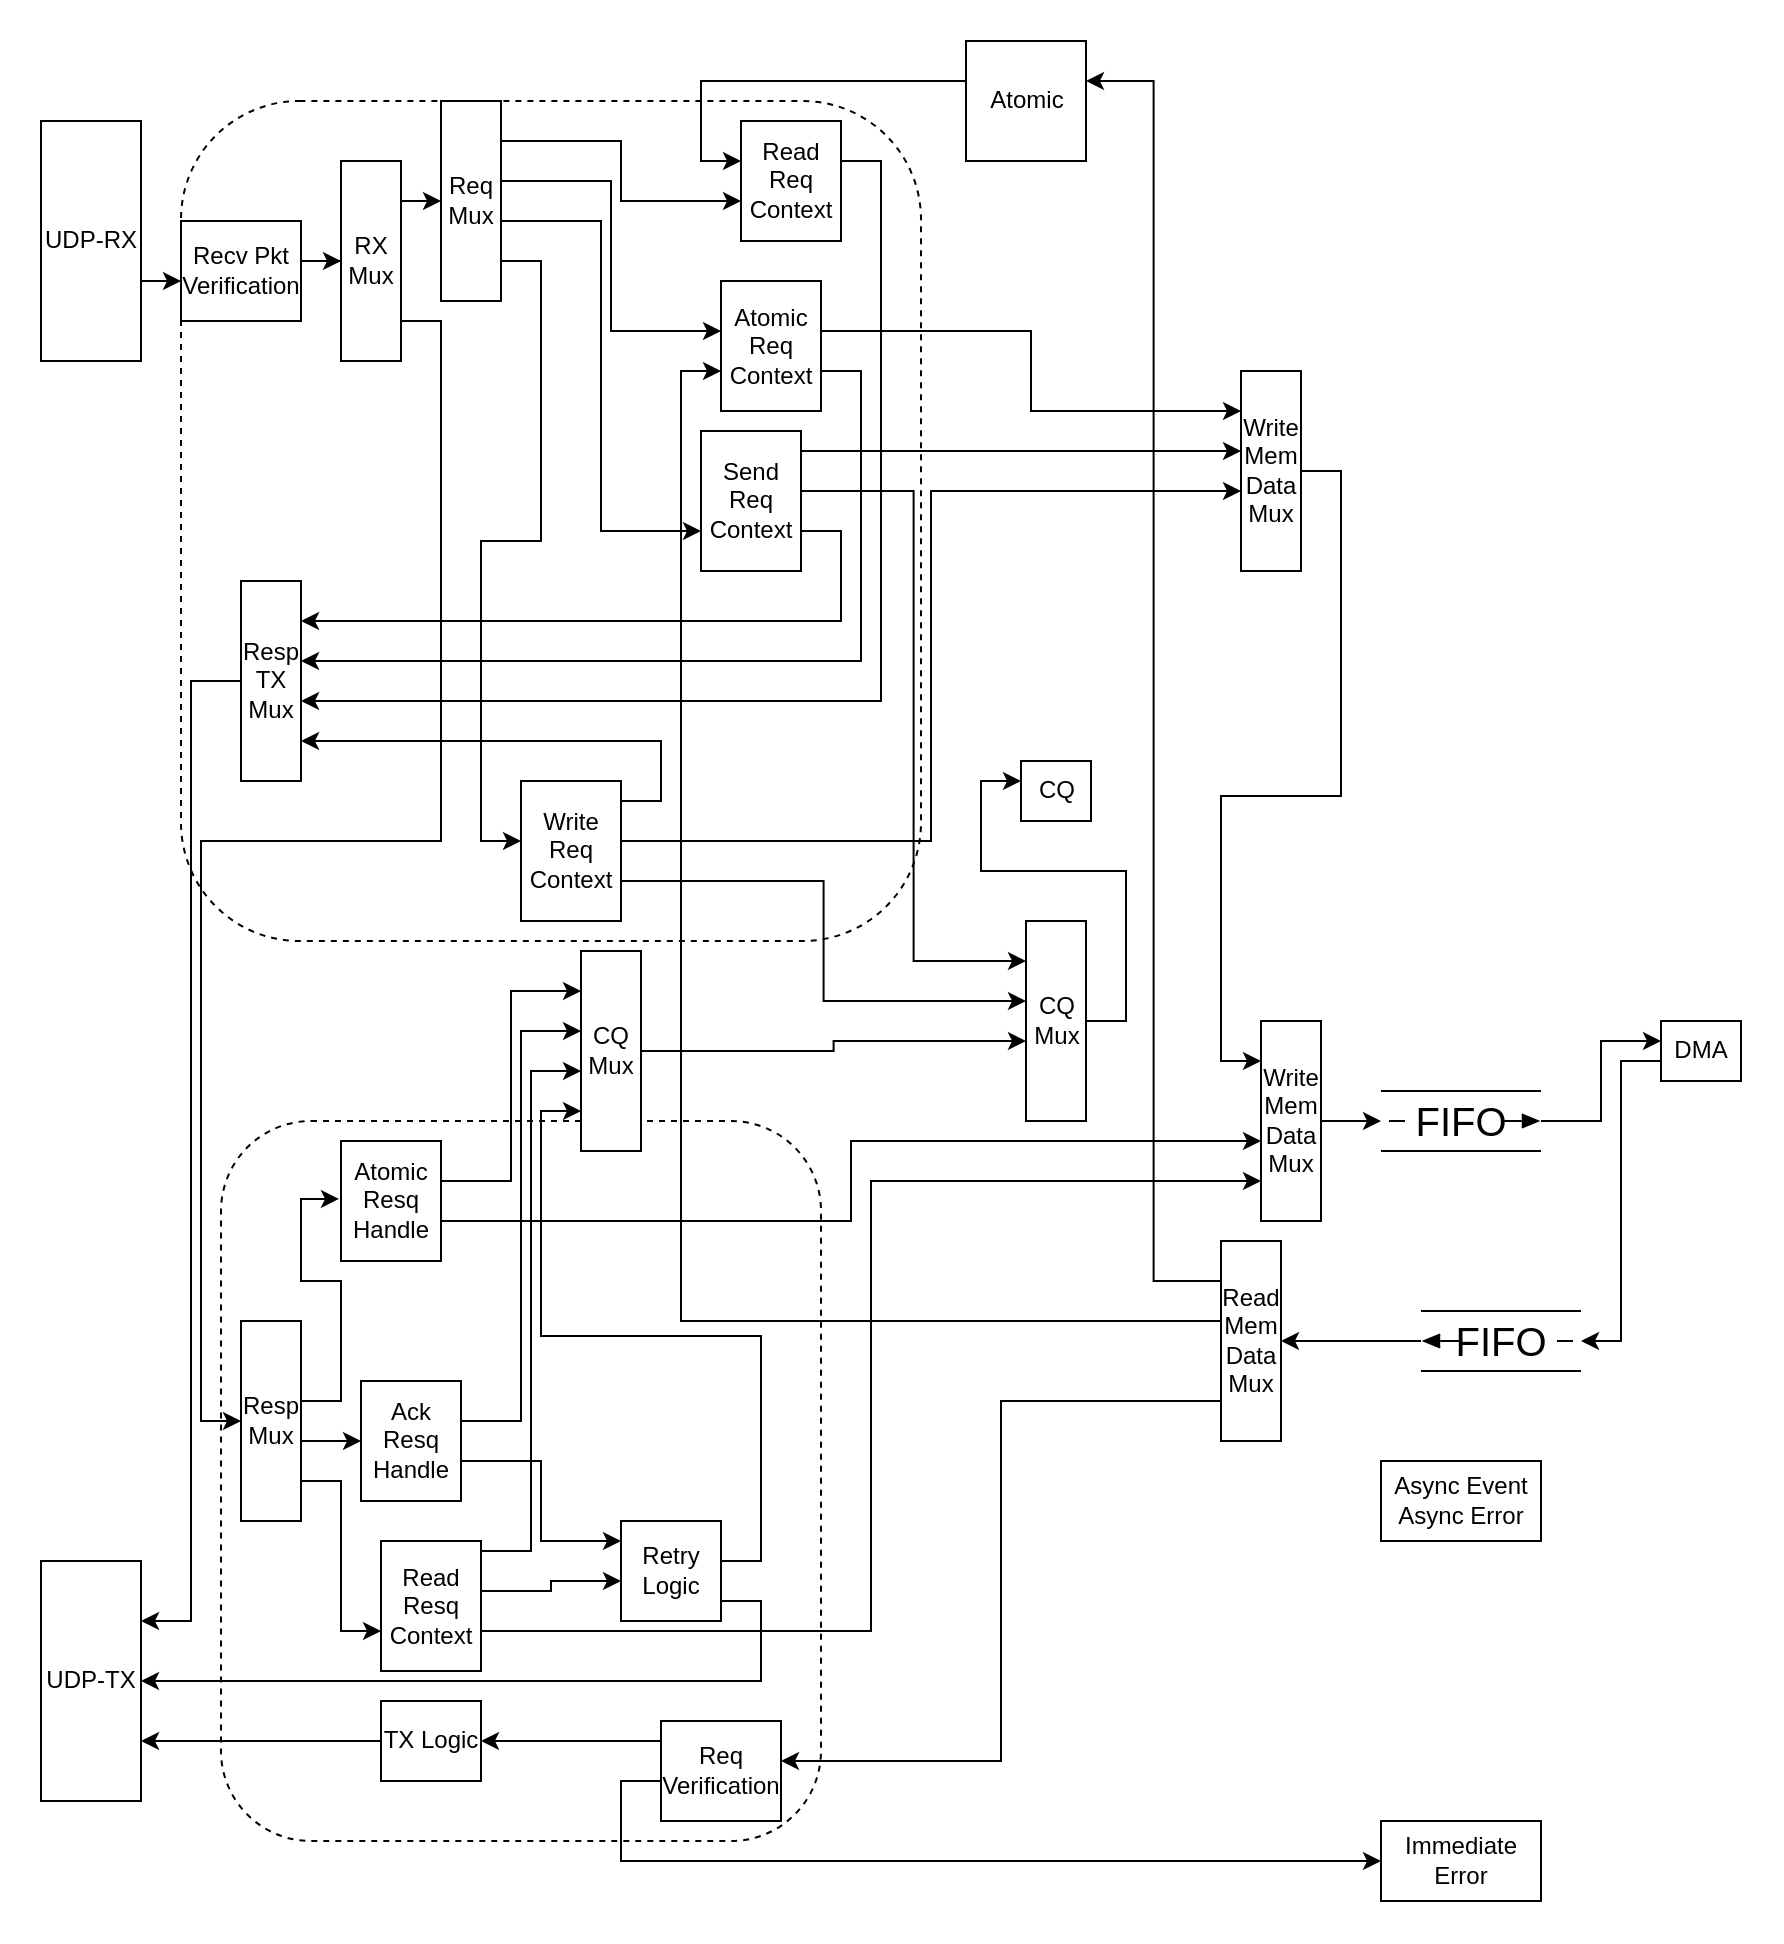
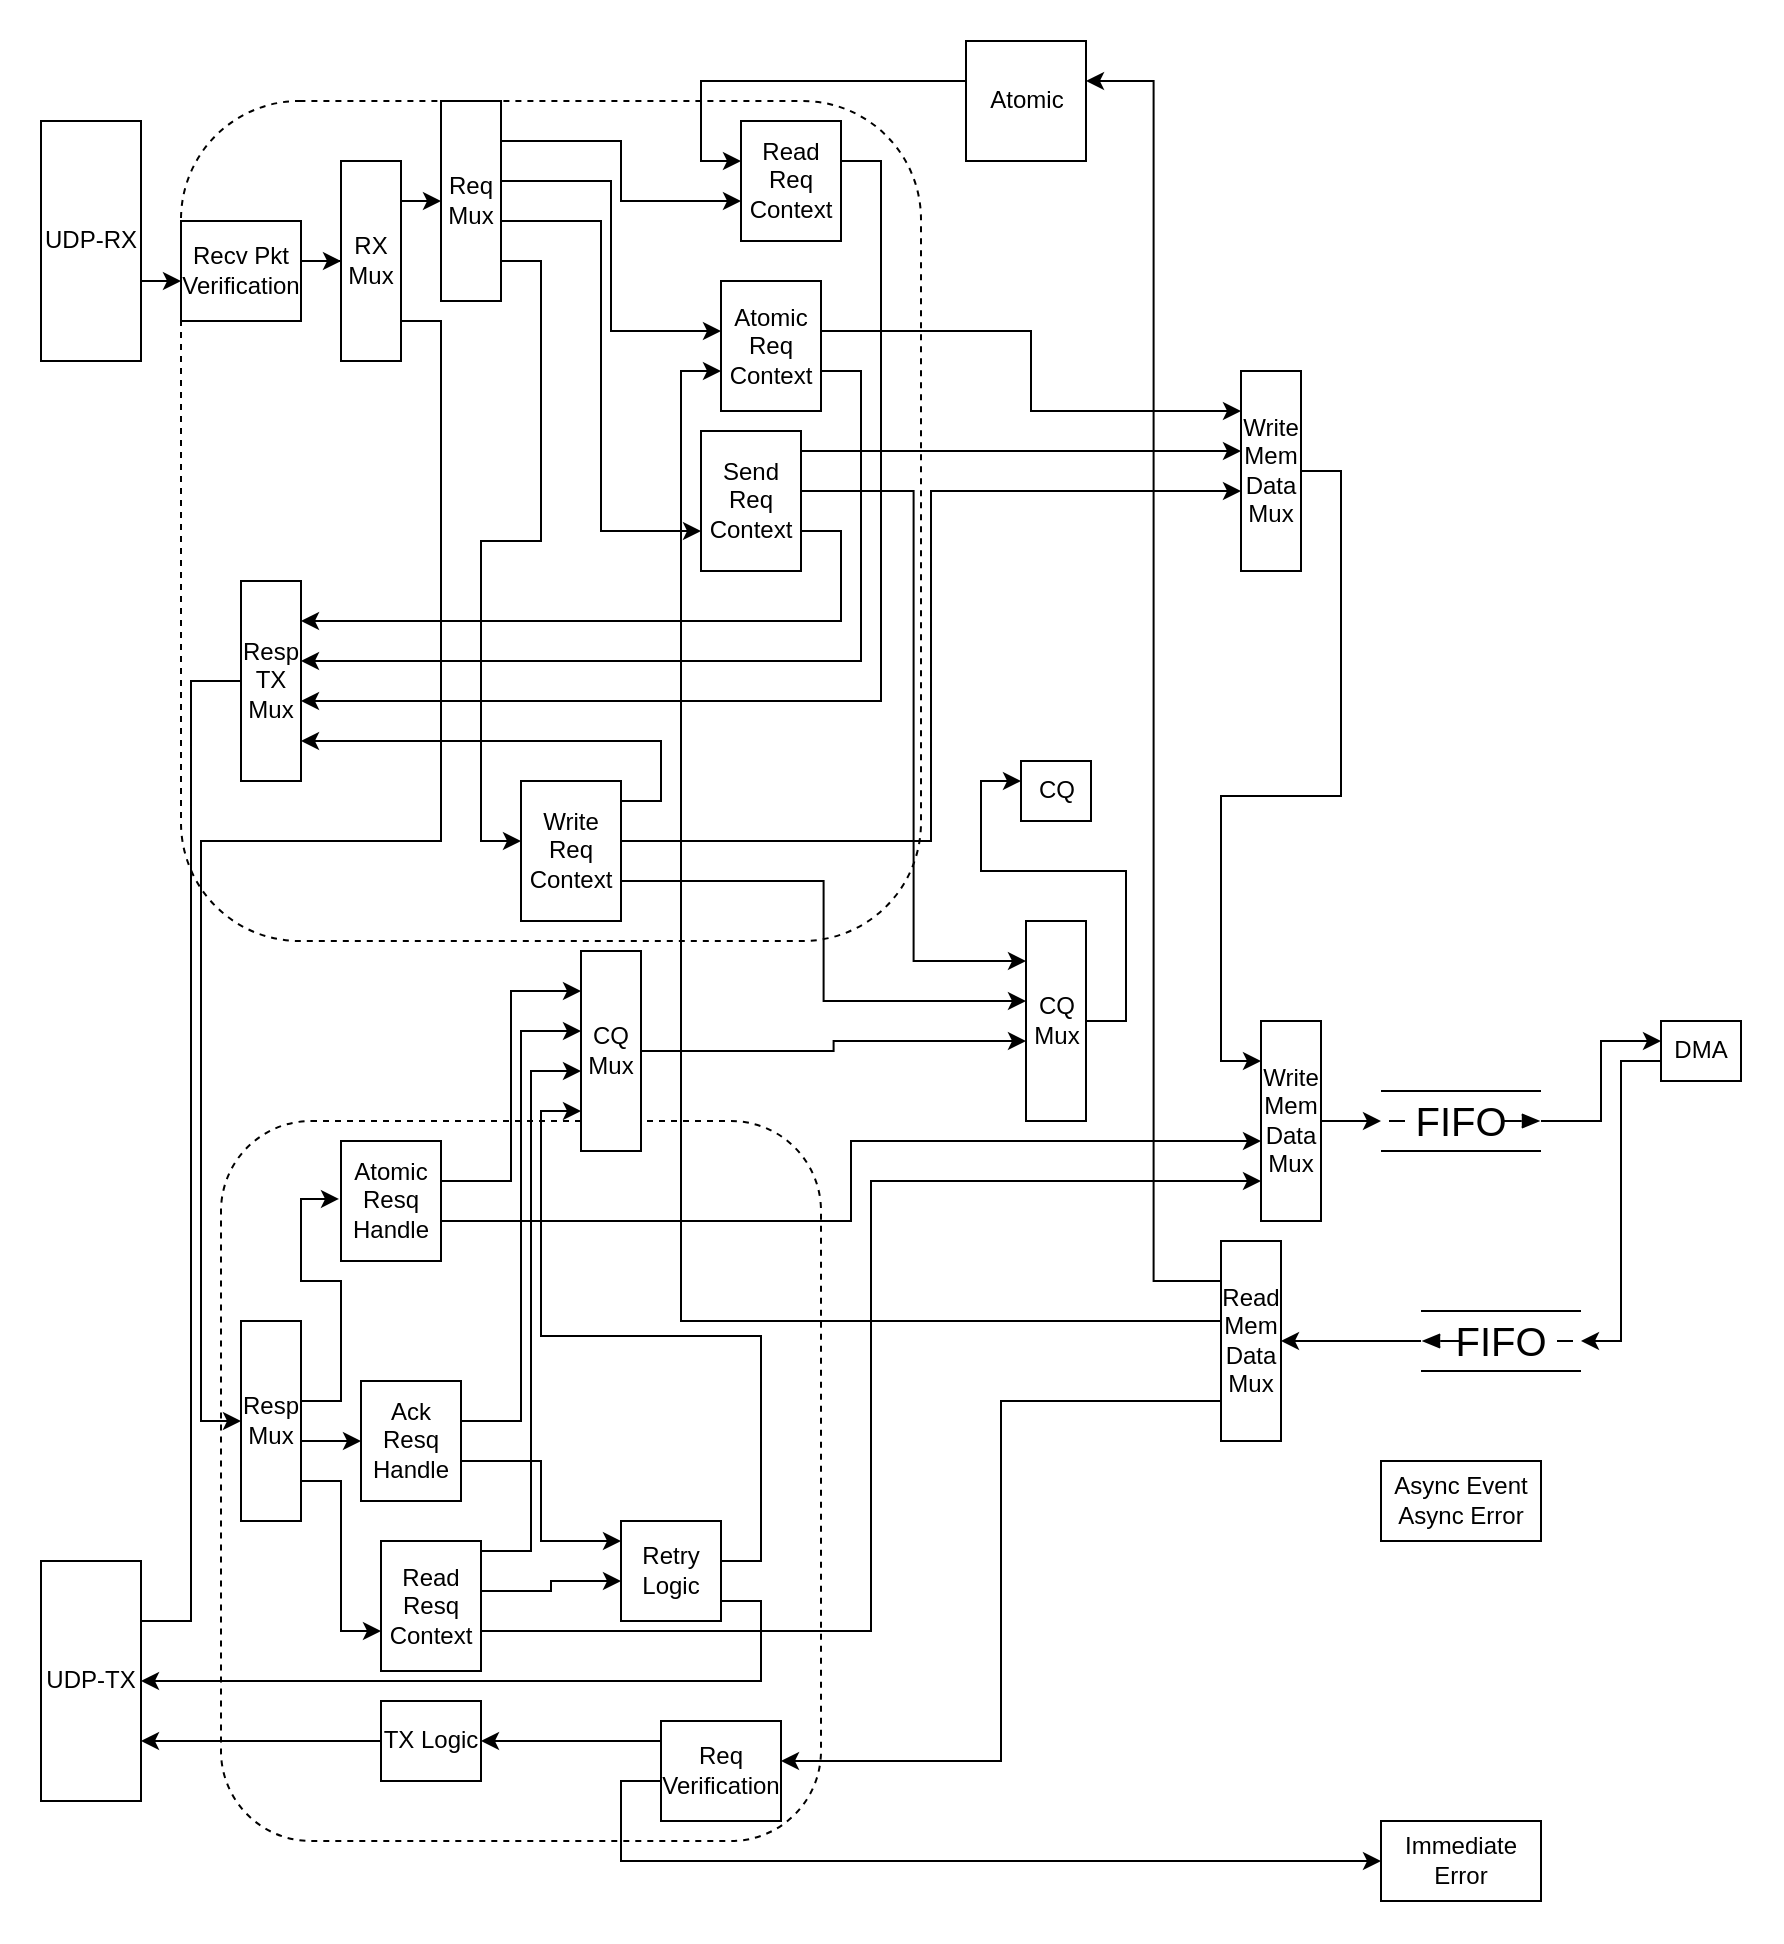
- <mxCell id="68" style="edgeStyle=orthogonalEdgeStyle;rounded=0;orthogonalLoop=1;jettySize=auto;html=1;exitX=0;exitY=0;exitDx=0;exitDy=50;exitPerimeter=0;entryX=0;entryY=0;entryDx=0;entryDy=90;entryPerimeter=0;" edge="1" parent="1" source="69" target="67"><mxGeometry relative="1" as="geometry" /></mxCell>
+ <mxCell id="68" style="edgeStyle=orthogonalEdgeStyle;rounded=0;orthogonalLoop=1;jettySize=auto;html=1;exitX=0;exitY=0;exitDx=0;exitDy=50;exitPerimeter=0;entryX=0;entryY=0;entryDx=0;entryDy=90;entryPerimeter=0;endArrow=none;" edge="1" parent="1" source="69" target="67"><mxGeometry relative="1" as="geometry" /></mxCell>
